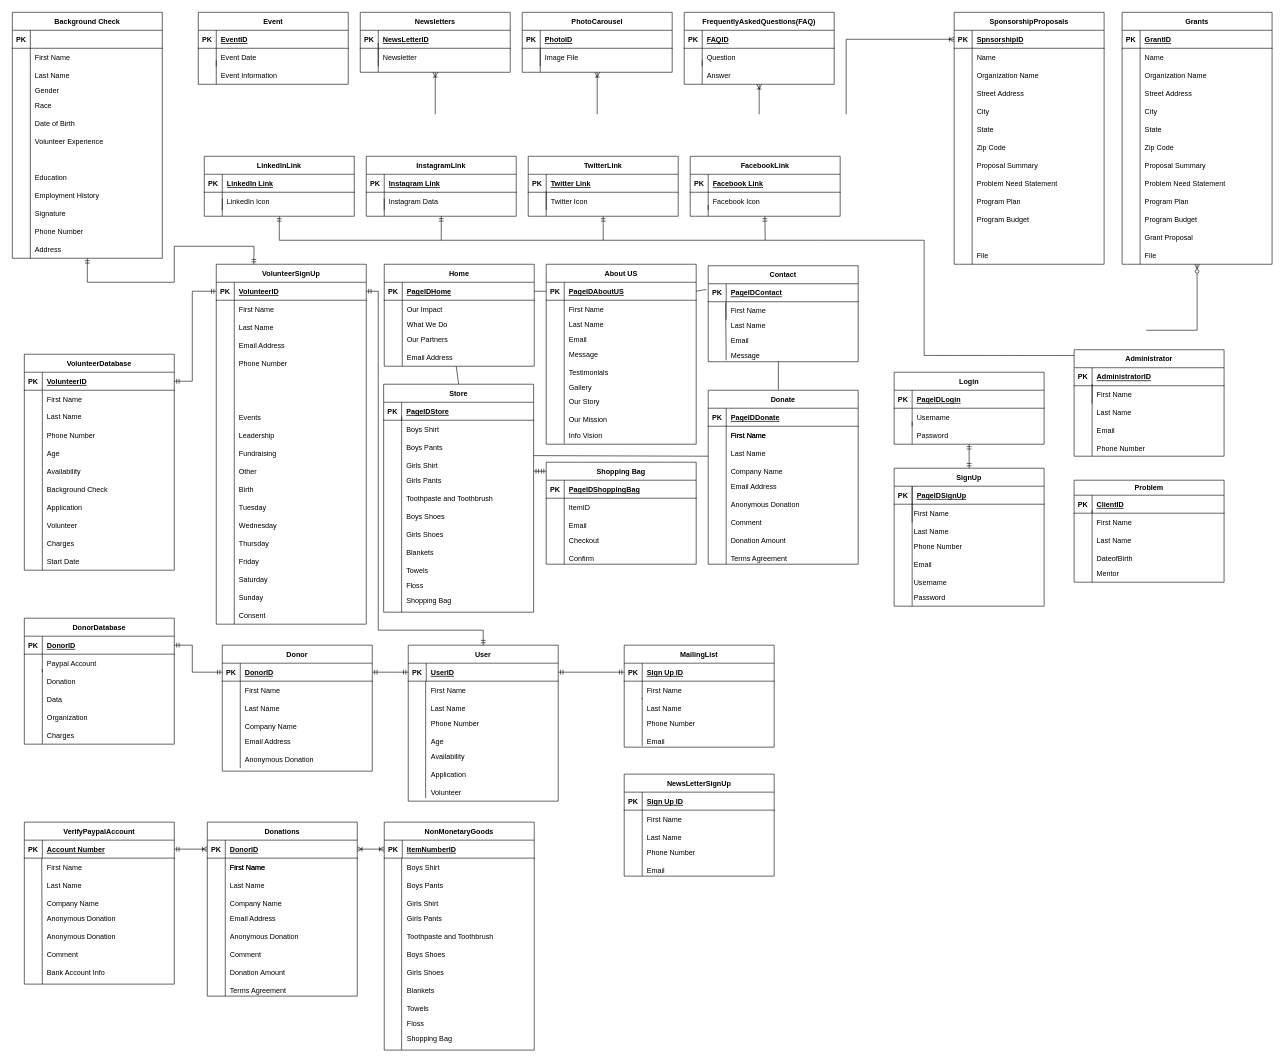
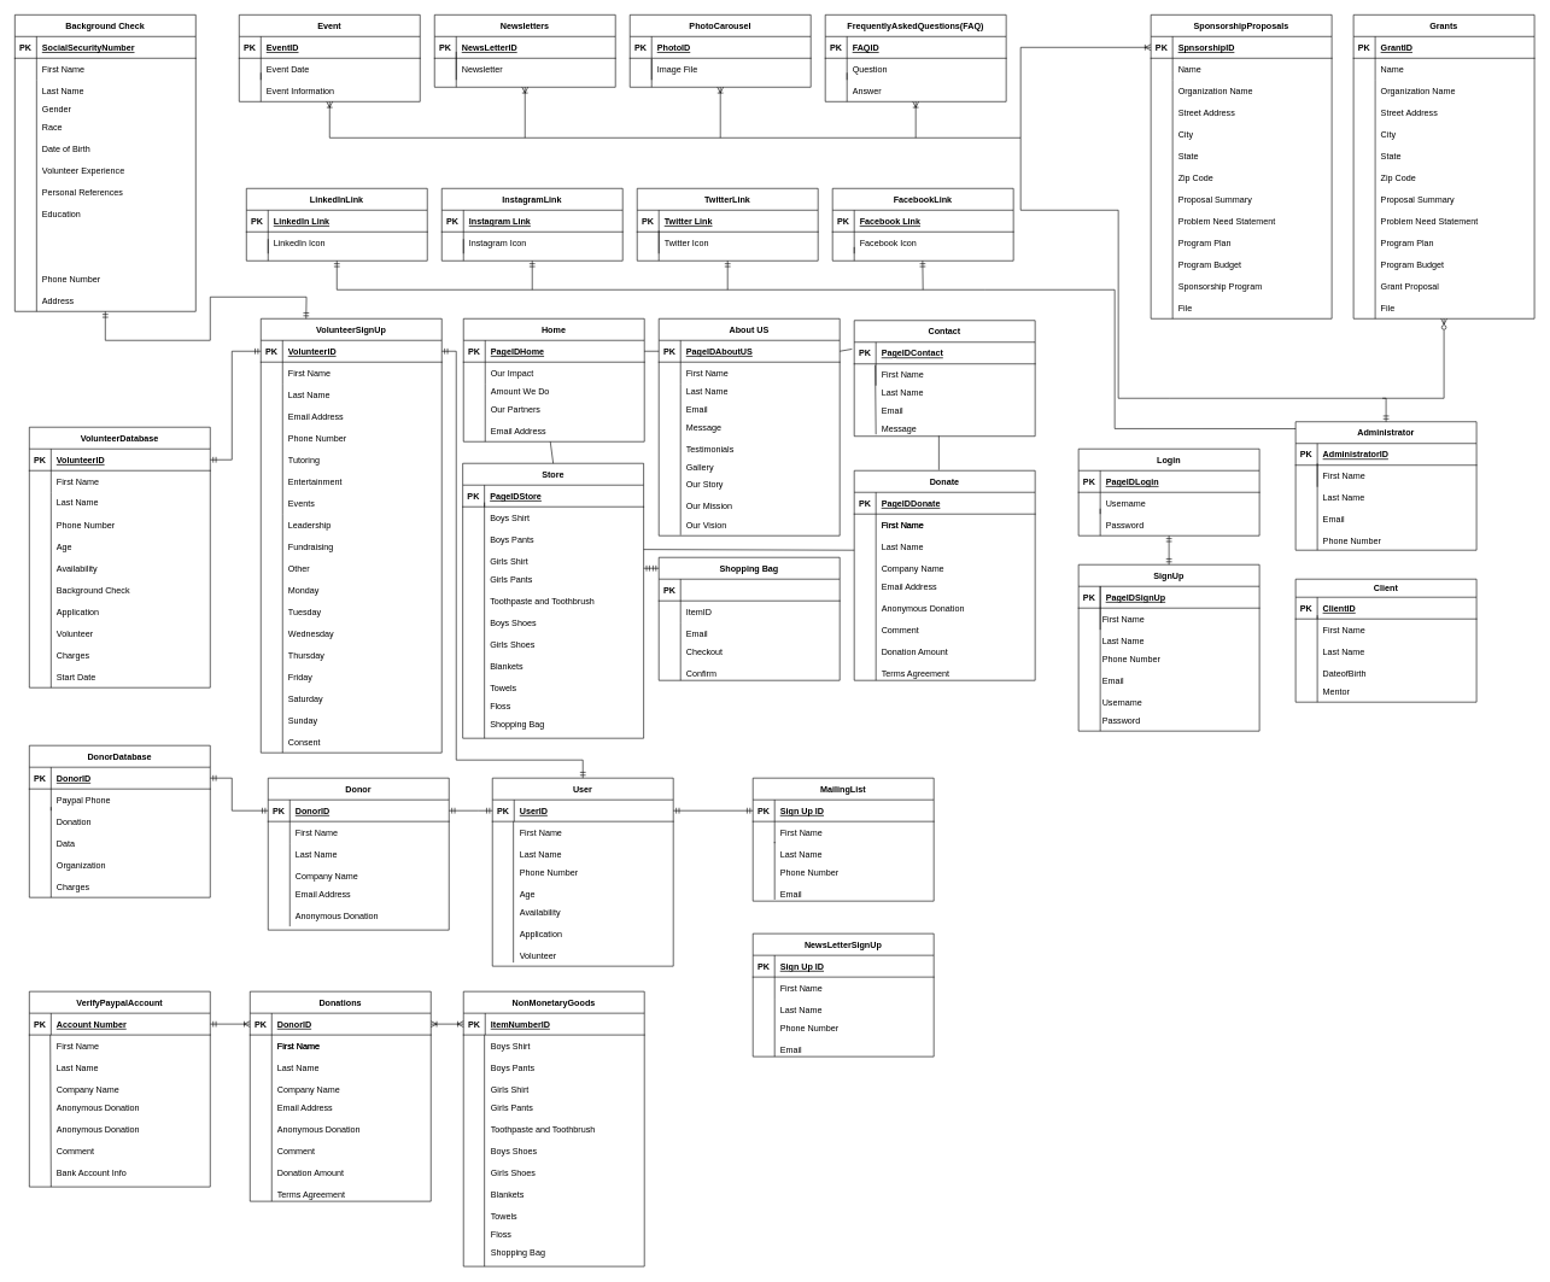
+ <mxCell id="12" value="SocialSecurityNumber" style="shape=partialRectangle;overflow=hidden;connectable=0;fillColor=none;top=0;left=0;bottom=0;right=0;align=left;spacingLeft=6;fontStyle=5;" parent="10" vertex="1"><mxGeometry x="30" width="220" height="30" as="geometry"><mxRectangle width="220" height="30" as="alternateBounds" /></mxGeometry></mxCell>
+ <mxCell id="182" value="" style="endArrow=ERoneToMany;html=1;rounded=0;entryX=0.5;entryY=1;entryDx=0;entryDy=0;exitX=0.5;exitY=0;exitDx=0;exitDy=0;startArrow=ERmandOne;startFill=0;endFill=0;" parent="1" source="112" target="2" edge="1"><mxGeometry width="50" height="50" relative="1" as="geometry"><mxPoint x="1410" y="310" as="sourcePoint" /><mxPoint x="590" y="130" as="targetPoint" /><Array as="points"><mxPoint x="1915" y="550" /><mxPoint x="1615" y="550" /><mxPoint x="1545" y="550" /><mxPoint x="1545" y="290" /><mxPoint x="1410" y="290" /><mxPoint x="1410" y="190" /><mxPoint x="455" y="190" /></Array></mxGeometry></mxCell>
+ <mxCell id="207" value="Personal References" style="shape=partialRectangle;overflow=hidden;connectable=0;fillColor=none;top=0;left=0;bottom=0;right=0;align=left;spacingLeft=6;" parent="206" vertex="1"><mxGeometry x="30" width="220" height="30" as="geometry"><mxRectangle width="220" height="30" as="alternateBounds" /></mxGeometry></mxCell>
- <mxCell id="213" value="Employment History" style="shape=partialRectangle;overflow=hidden;connectable=0;fillColor=none;top=0;left=0;bottom=0;right=0;align=left;spacingLeft=6;" parent="211" vertex="1"><mxGeometry x="30" width="220" height="30" as="geometry"><mxRectangle width="220" height="30" as="alternateBounds" /></mxGeometry></mxCell>
- <mxCell id="43" value="Instagram Data" style="shape=partialRectangle;overflow=hidden;connectable=0;fillColor=none;top=0;left=0;bottom=0;right=0;align=left;spacingLeft=6;" parent="41" vertex="1"><mxGeometry x="30" width="220" height="30" as="geometry"><mxRectangle width="220" height="30" as="alternateBounds" /></mxGeometry></mxCell>
+ <mxCell id="43" value="Instagram Icon" style="shape=partialRectangle;overflow=hidden;connectable=0;fillColor=none;top=0;left=0;bottom=0;right=0;align=left;spacingLeft=6;" parent="41" vertex="1"><mxGeometry x="30" width="220" height="30" as="geometry"><mxRectangle width="220" height="30" as="alternateBounds" /></mxGeometry></mxCell>
- <mxCell id="216" value="Signature" style="shape=partialRectangle;overflow=hidden;connectable=0;fillColor=none;top=0;left=0;bottom=0;right=0;align=left;spacingLeft=6;" parent="214" vertex="1"><mxGeometry x="30" width="220" height="30" as="geometry"><mxRectangle width="220" height="30" as="alternateBounds" /></mxGeometry></mxCell>
+ <mxCell id="232" value="Sponsorship Program" style="shape=partialRectangle;overflow=hidden;connectable=0;fillColor=none;top=0;left=0;bottom=0;right=0;align=left;spacingLeft=6;" parent="1" vertex="1"><mxGeometry x="1620" y="380" width="220" height="30" as="geometry"><mxRectangle width="220" height="30" as="alternateBounds" /></mxGeometry></mxCell>
- <mxCell id="346" value="What We Do" style="shape=partialRectangle;overflow=hidden;connectable=0;fillColor=none;top=0;left=0;bottom=0;right=0;align=left;spacingLeft=6;" vertex="1" parent="344"><mxGeometry x="30" width="220" height="30" as="geometry"><mxRectangle width="220" height="30" as="alternateBounds" /></mxGeometry></mxCell>
+ <mxCell id="346" value="Amount We Do" style="shape=partialRectangle;overflow=hidden;connectable=0;fillColor=none;top=0;left=0;bottom=0;right=0;align=left;spacingLeft=6;" vertex="1" parent="344"><mxGeometry x="30" width="220" height="30" as="geometry"><mxRectangle width="220" height="30" as="alternateBounds" /></mxGeometry></mxCell>
+ <mxCell id="260" value="Tutoring" style="shape=partialRectangle;overflow=hidden;connectable=0;fillColor=none;top=0;left=0;bottom=0;right=0;align=left;spacingLeft=6;" parent="1" vertex="1"><mxGeometry x="390" y="620" width="220" height="30" as="geometry"><mxRectangle width="220" height="30" as="alternateBounds" /></mxGeometry></mxCell>
+ <mxCell id="261" value="Entertainment" style="shape=partialRectangle;overflow=hidden;connectable=0;fillColor=none;top=0;left=0;bottom=0;right=0;align=left;spacingLeft=6;" parent="1" vertex="1"><mxGeometry x="390" y="650" width="220" height="30" as="geometry"><mxRectangle width="220" height="30" as="alternateBounds" /></mxGeometry></mxCell>
- <mxCell id="376" value="Info Vision" style="shape=partialRectangle;overflow=hidden;connectable=0;fillColor=none;top=0;left=0;bottom=0;right=0;align=left;spacingLeft=6;" vertex="1" parent="374"><mxGeometry x="30" width="220" height="30" as="geometry"><mxRectangle width="220" height="30" as="alternateBounds" /></mxGeometry></mxCell>
+ <mxCell id="376" value="Our Vision" style="shape=partialRectangle;overflow=hidden;connectable=0;fillColor=none;top=0;left=0;bottom=0;right=0;align=left;spacingLeft=6;" vertex="1" parent="374"><mxGeometry x="30" width="220" height="30" as="geometry"><mxRectangle width="220" height="30" as="alternateBounds" /></mxGeometry></mxCell>
- <mxCell id="173" value="Problem" style="shape=table;startSize=25;container=1;collapsible=1;childLayout=tableLayout;fixedRows=1;rowLines=0;fontStyle=1;align=center;resizeLast=1;" parent="1" vertex="1"><mxGeometry x="1790" y="800" width="250" height="170" as="geometry" /></mxCell>
+ <mxCell id="173" value="Client" style="shape=table;startSize=25;container=1;collapsible=1;childLayout=tableLayout;fixedRows=1;rowLines=0;fontStyle=1;align=center;resizeLast=1;" parent="1" vertex="1"><mxGeometry x="1790" y="800" width="250" height="170" as="geometry" /></mxCell>
- <mxCell id="424" value="PageIDShoppingBag" style="shape=partialRectangle;overflow=hidden;connectable=0;fillColor=none;top=0;left=0;bottom=0;right=0;align=left;spacingLeft=6;fontStyle=5;" vertex="1" parent="422"><mxGeometry x="30" width="220" height="30" as="geometry"><mxRectangle width="220" height="30" as="alternateBounds" /></mxGeometry></mxCell>
- <mxCell id="399" value="Birth" style="shape=partialRectangle;overflow=hidden;connectable=0;fillColor=none;top=0;left=0;bottom=0;right=0;align=left;spacingLeft=6;" vertex="1" parent="1"><mxGeometry x="390" y="800" width="220" height="30" as="geometry"><mxRectangle width="220" height="30" as="alternateBounds" /></mxGeometry></mxCell>
+ <mxCell id="399" value="Monday" style="shape=partialRectangle;overflow=hidden;connectable=0;fillColor=none;top=0;left=0;bottom=0;right=0;align=left;spacingLeft=6;" vertex="1" parent="1"><mxGeometry x="390" y="800" width="220" height="30" as="geometry"><mxRectangle width="220" height="30" as="alternateBounds" /></mxGeometry></mxCell>
- <mxCell id="100" value="Paypal Account" style="shape=partialRectangle;overflow=hidden;connectable=0;fillColor=none;top=0;left=0;bottom=0;right=0;align=left;spacingLeft=6;" parent="98" vertex="1"><mxGeometry x="30" width="220" height="30" as="geometry"><mxRectangle width="220" height="30" as="alternateBounds" /></mxGeometry></mxCell>
+ <mxCell id="100" value="Paypal Phone" style="shape=partialRectangle;overflow=hidden;connectable=0;fillColor=none;top=0;left=0;bottom=0;right=0;align=left;spacingLeft=6;" parent="98" vertex="1"><mxGeometry x="30" width="220" height="30" as="geometry"><mxRectangle width="220" height="30" as="alternateBounds" /></mxGeometry></mxCell>
